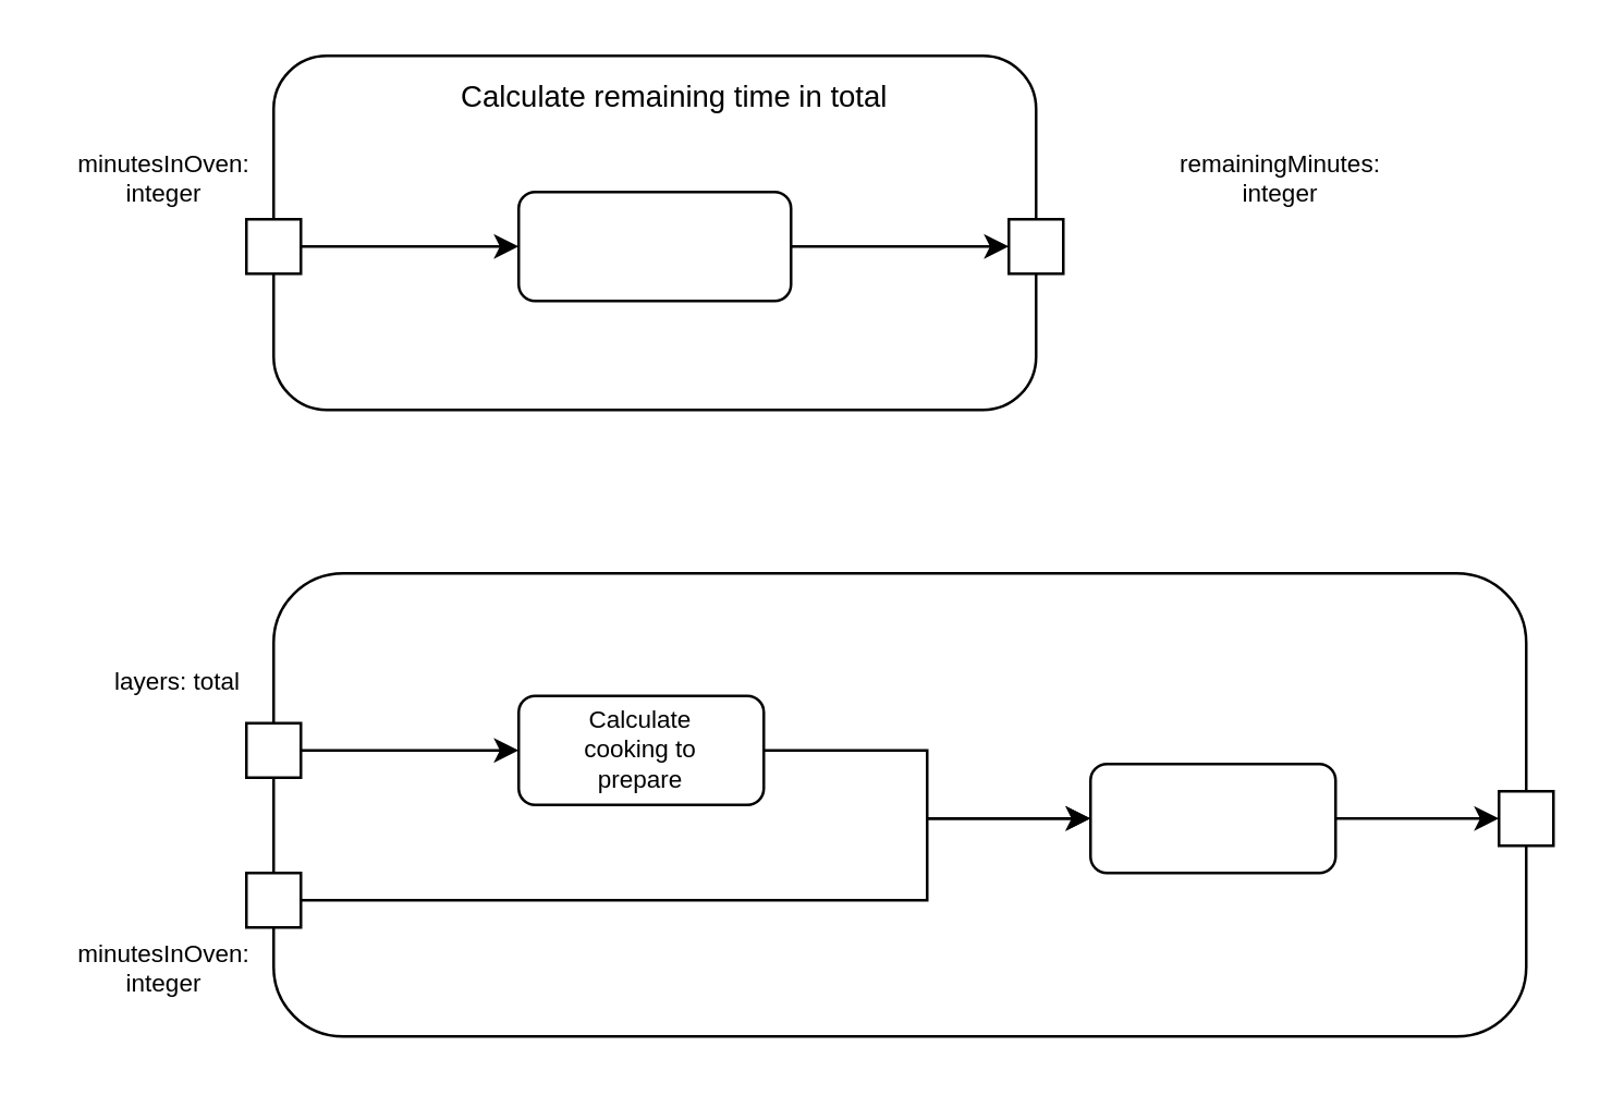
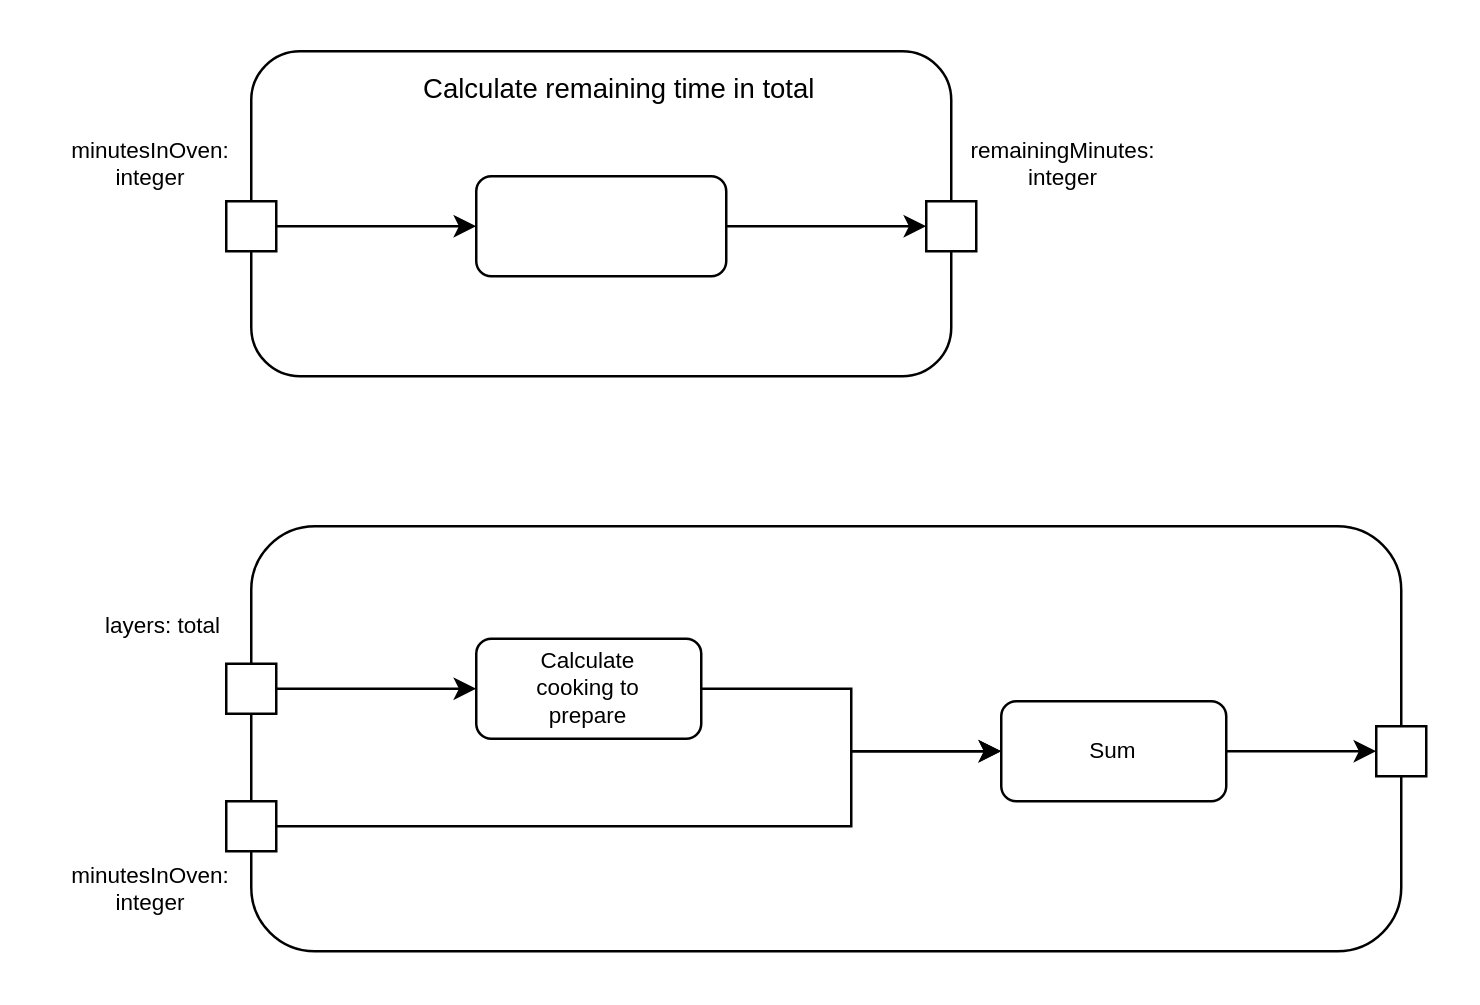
- <mxCell id="24" value="remainingMinutes: integer" style="text;html=1;strokeColor=none;fillColor=none;align=center;verticalAlign=middle;whiteSpace=wrap;rounded=0;fontSize=9;" vertex="1" parent="1"><mxGeometry x="425" y="50" width="90" height="30" as="geometry" /></mxCell>
+ <mxCell id="24" value="remainingMinutes: integer" style="text;html=1;strokeColor=none;fillColor=none;align=center;verticalAlign=middle;whiteSpace=wrap;rounded=0;fontSize=9;" vertex="1" parent="1"><mxGeometry x="380" y="50" width="90" height="30" as="geometry" /></mxCell>
+ <mxCell id="15" value="Sum" style="text;html=1;strokeColor=none;fillColor=none;align=center;verticalAlign=middle;whiteSpace=wrap;rounded=0;fontSize=9;" vertex="1" parent="1"><mxGeometry x="410" y="280" width="70" height="40" as="geometry" /></mxCell>
